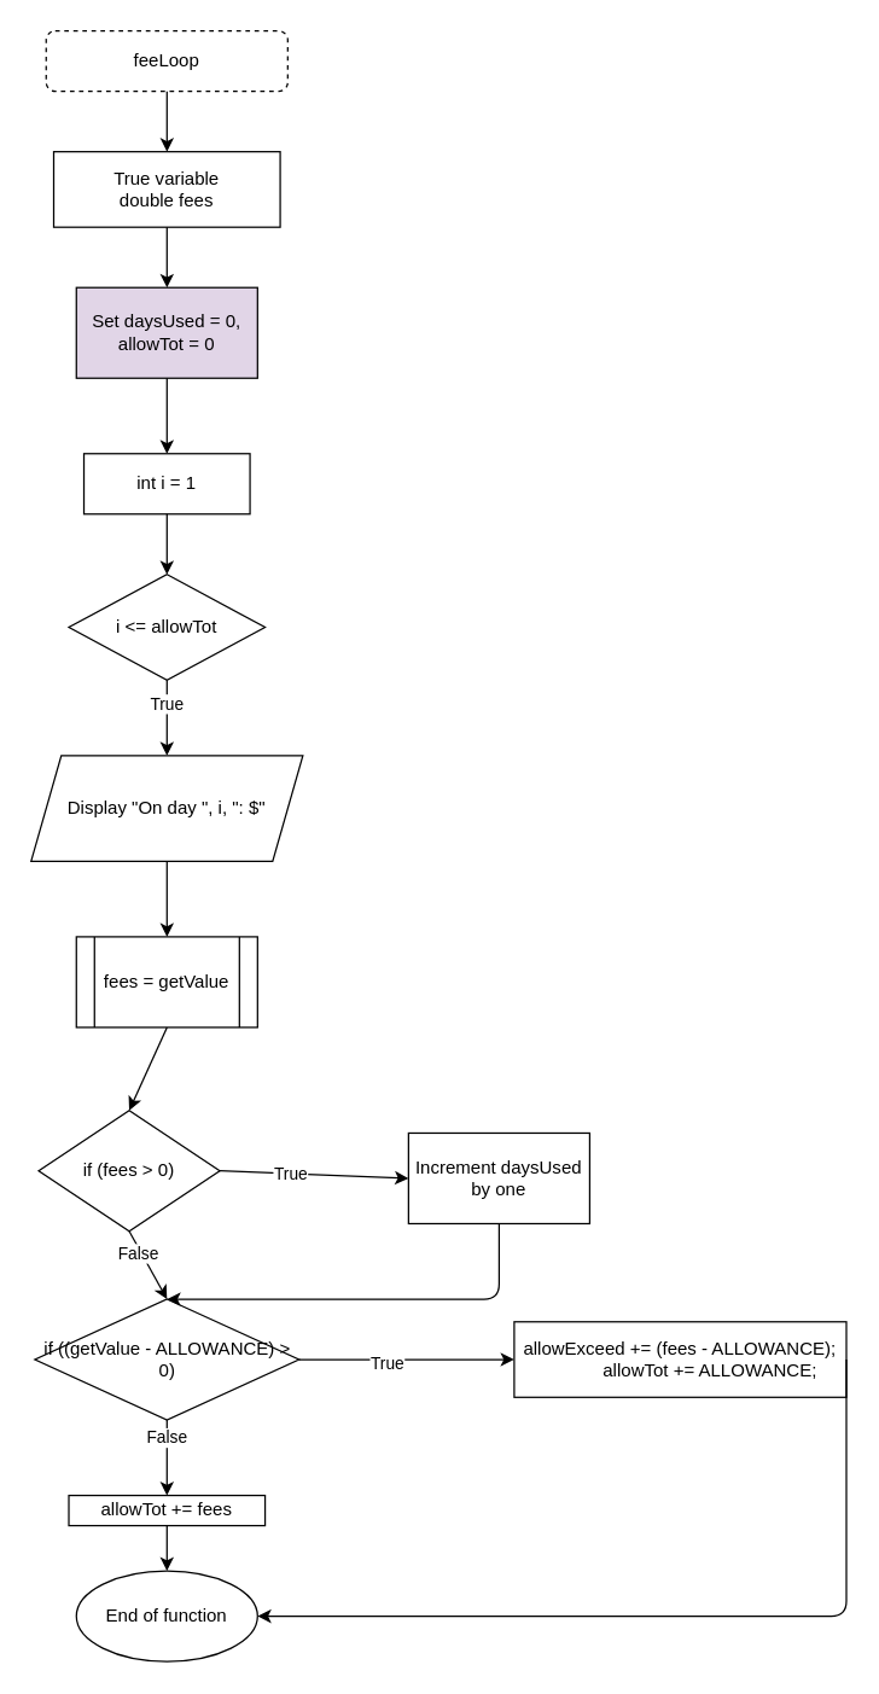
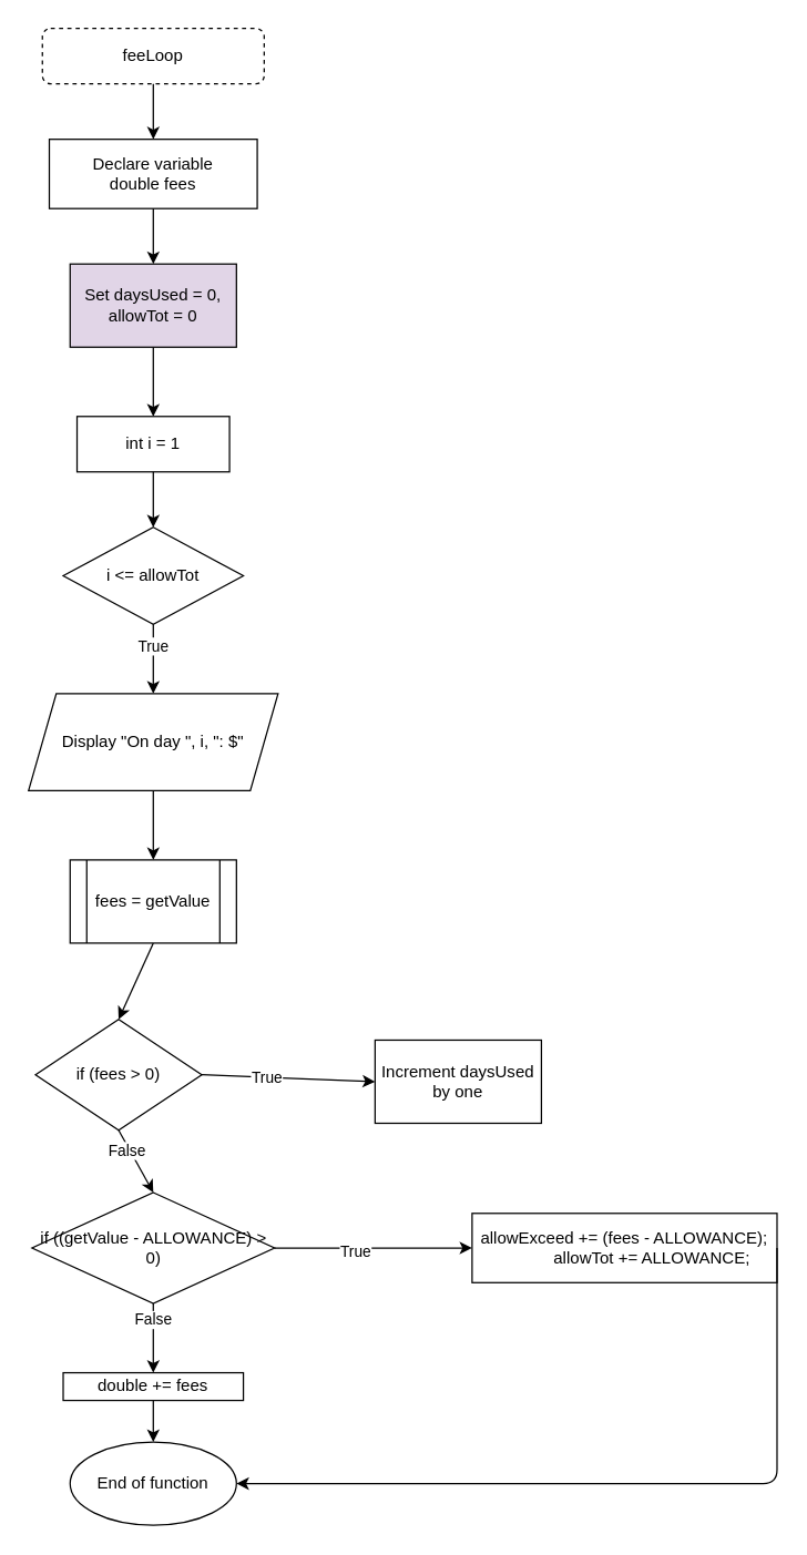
- <mxCell id="4" value="True variable&lt;br&gt;double fees" style="rounded=0;whiteSpace=wrap;html=1;" vertex="1" parent="1"><mxGeometry x="35" y="100" width="150" height="50" as="geometry" /></mxCell>
+ <mxCell id="4" value="Declare variable&lt;br&gt;double fees" style="rounded=0;whiteSpace=wrap;html=1;" vertex="1" parent="1"><mxGeometry x="35" y="100" width="150" height="50" as="geometry" /></mxCell>
- <mxCell id="33" value="" style="endArrow=classic;html=1;exitX=0.5;exitY=1;exitDx=0;exitDy=0;entryX=0.5;entryY=0;entryDx=0;entryDy=0;" edge="1" parent="1" source="20" target="23"><mxGeometry width="50" height="50" relative="1" as="geometry"><mxPoint x="290" y="890" as="sourcePoint" /><mxPoint x="340" y="840" as="targetPoint" /><Array as="points"><mxPoint x="330" y="860" /></Array></mxGeometry></mxCell>
- <mxCell id="29" value="allowTot += fees" style="rounded=0;whiteSpace=wrap;html=1;" vertex="1" parent="1"><mxGeometry x="45" y="990" width="130" height="20" as="geometry" /></mxCell>
+ <mxCell id="29" value="double += fees" style="rounded=0;whiteSpace=wrap;html=1;" vertex="1" parent="1"><mxGeometry x="45" y="990" width="130" height="20" as="geometry" /></mxCell>
